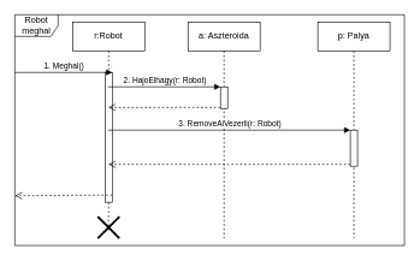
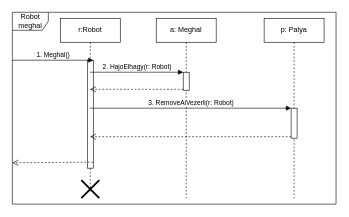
- <mxCell id="7" value="a: Aszteroida" style="shape=umlLifeline;perimeter=lifelinePerimeter;whiteSpace=wrap;html=1;container=1;collapsible=0;recursiveResize=0;outlineConnect=0;" parent="1" vertex="1"><mxGeometry x="260" y="30" width="100" height="300" as="geometry" /></mxCell>
+ <mxCell id="7" value="a: Meghal" style="shape=umlLifeline;perimeter=lifelinePerimeter;whiteSpace=wrap;html=1;container=1;collapsible=0;recursiveResize=0;outlineConnect=0;" parent="1" vertex="1"><mxGeometry x="260" y="30" width="100" height="300" as="geometry" /></mxCell>
